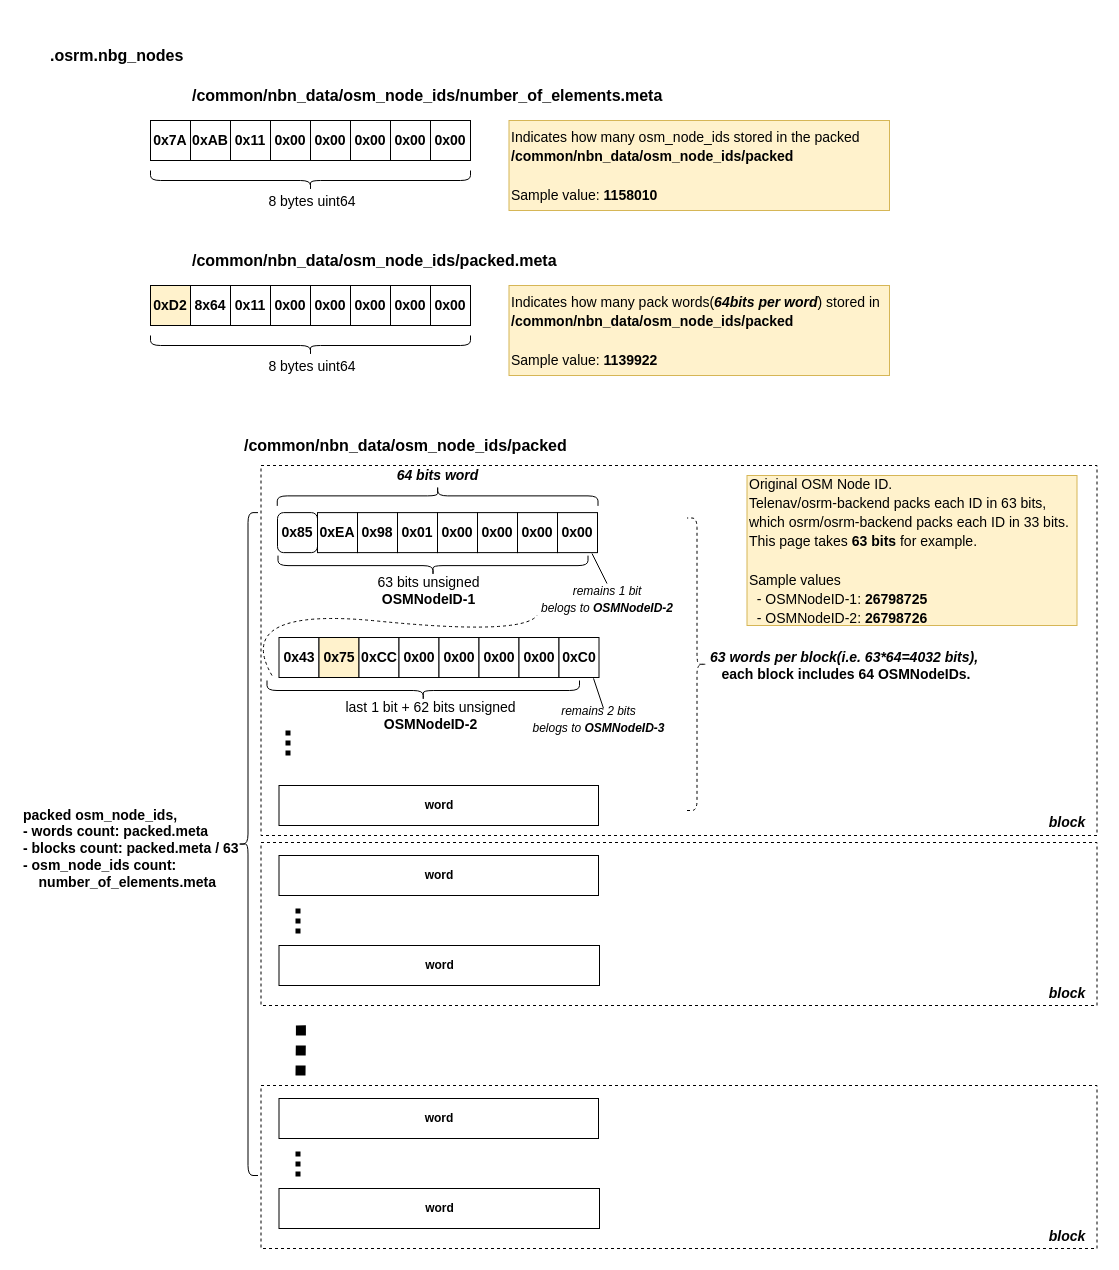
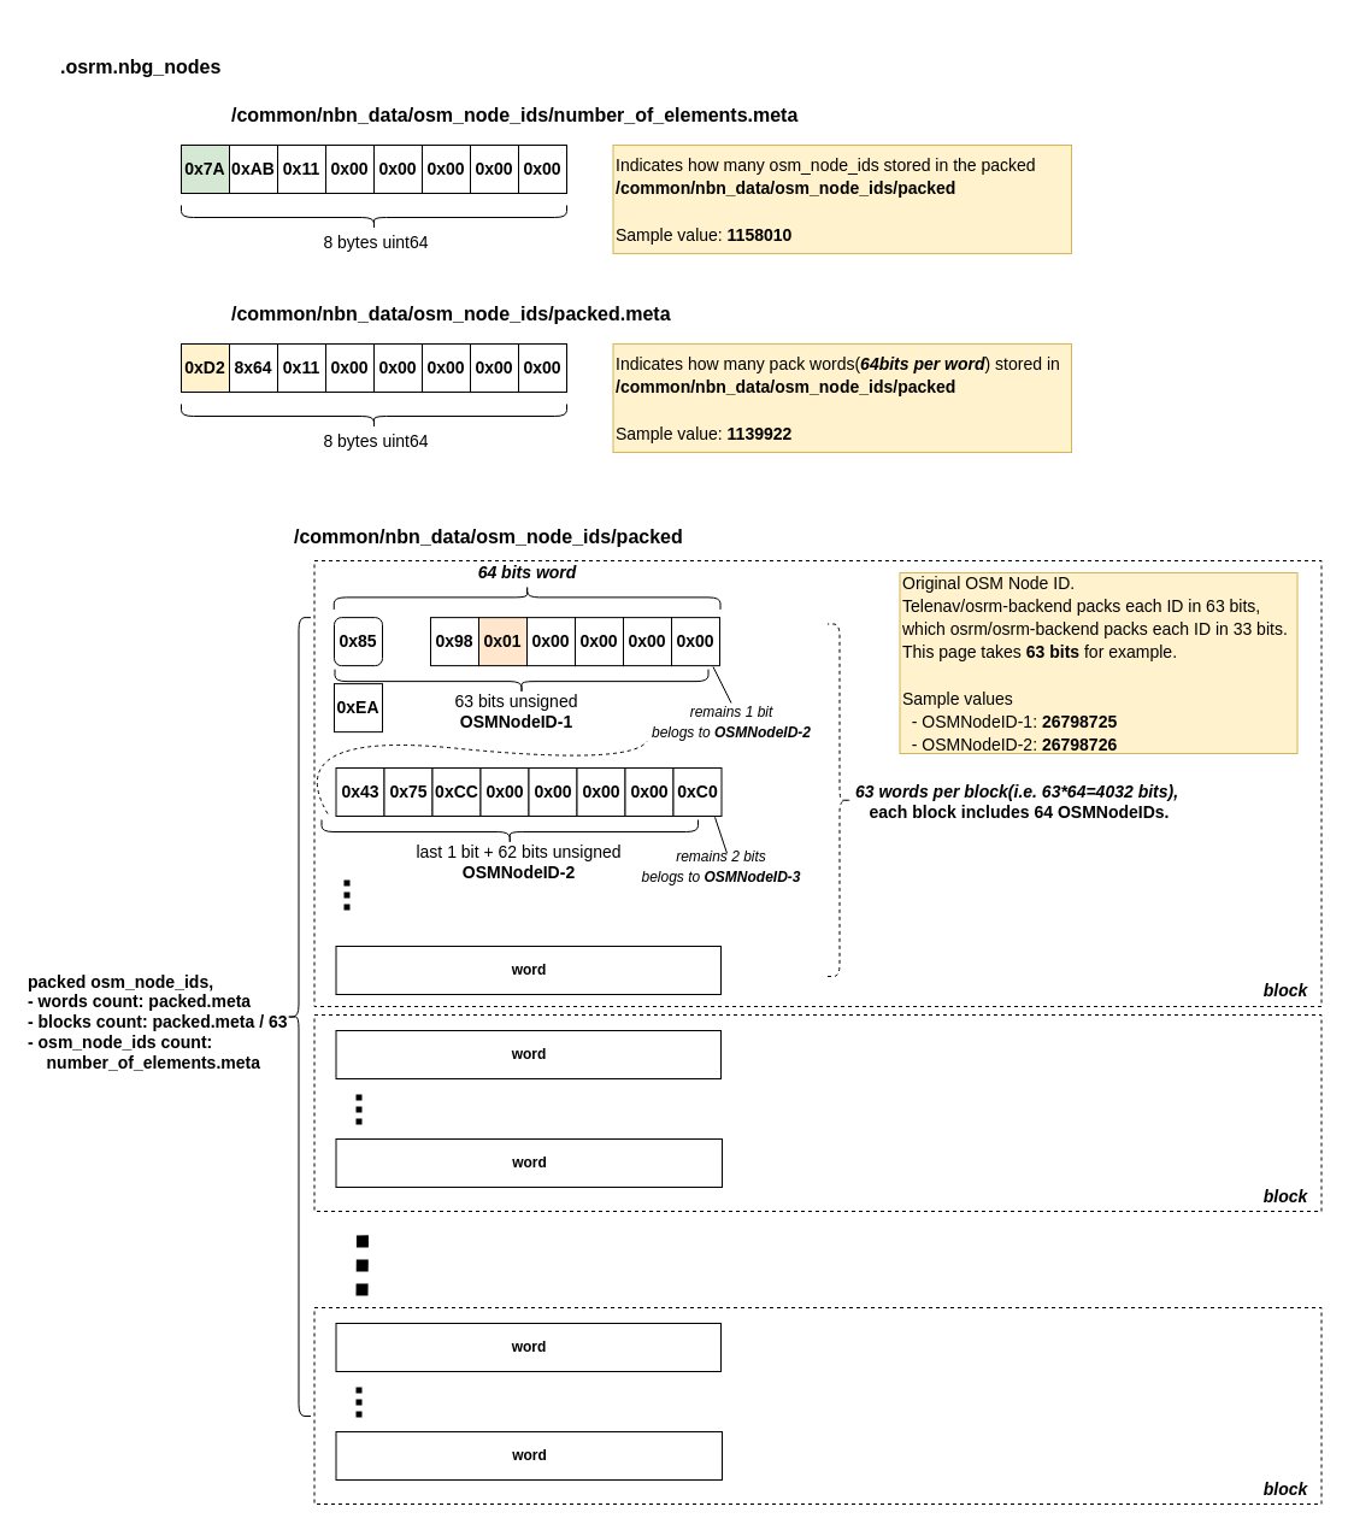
- <mxCell id="4" value="0x7A" style="rounded=0;whiteSpace=wrap;html=1;fontStyle=1;fontSize=14;" parent="1" vertex="1"><mxGeometry x="150" y="120" width="40" height="40" as="geometry" /></mxCell>
+ <mxCell id="4" value="0x7A" style="rounded=0;whiteSpace=wrap;html=1;fontStyle=1;fontSize=14;fillColor=#d5e8d4;" parent="1" vertex="1"><mxGeometry x="150" y="120" width="40" height="40" as="geometry" /></mxCell>
- <mxCell id="19" value="0xEA" style="rounded=0;whiteSpace=wrap;html=1;fontStyle=1;fontSize=14;" parent="1" vertex="1"><mxGeometry x="317" y="512.12" width="40" height="40" as="geometry" /></mxCell>
+ <mxCell id="19" value="0xEA" style="rounded=0;whiteSpace=wrap;html=1;fontStyle=1;fontSize=14;" parent="1" vertex="1"><mxGeometry x="277" y="567.12" width="40" height="40" as="geometry" /></mxCell>
- <mxCell id="21" value="0x01" style="rounded=0;whiteSpace=wrap;html=1;fontStyle=1;fontSize=14;" parent="1" vertex="1"><mxGeometry x="397" y="512.12" width="40" height="40" as="geometry" /></mxCell>
+ <mxCell id="21" value="0x01" style="rounded=0;whiteSpace=wrap;html=1;fontStyle=1;fontSize=14;fillColor=#ffe6cc;" parent="1" vertex="1"><mxGeometry x="397" y="512.12" width="40" height="40" as="geometry" /></mxCell>
- <mxCell id="52" value="0x75" style="rounded=0;whiteSpace=wrap;html=1;fontStyle=1;fontSize=14;fillColor=#fff2cc;" vertex="1" parent="1"><mxGeometry x="318.5" y="637" width="40" height="40" as="geometry" /></mxCell>
+ <mxCell id="52" value="0x75" style="rounded=0;whiteSpace=wrap;html=1;fontStyle=1;fontSize=14;" vertex="1" parent="1"><mxGeometry x="318.5" y="637" width="40" height="40" as="geometry" /></mxCell>
